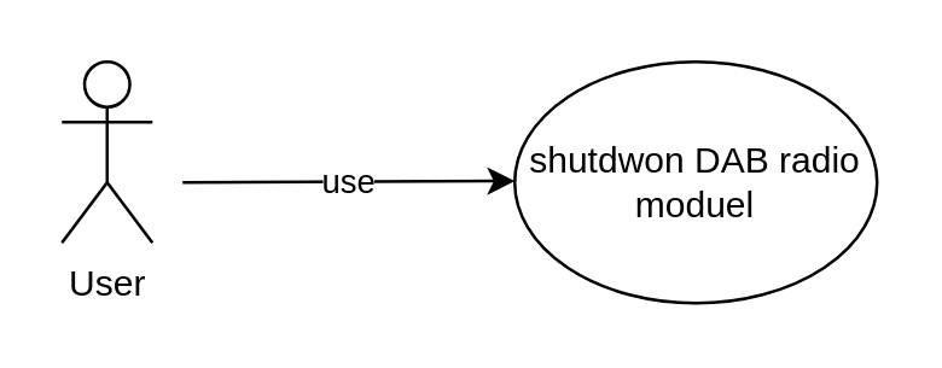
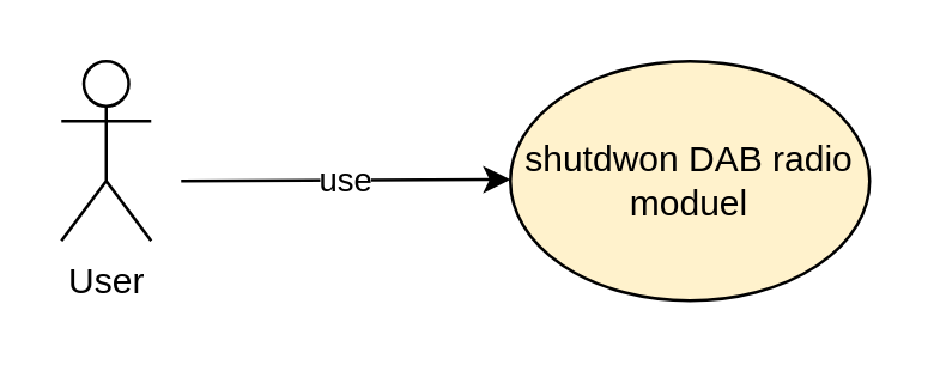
- <mxCell id="3" value="shutdwon DAB radio moduel" style="ellipse;whiteSpace=wrap;html=1;" parent="1" vertex="1"><mxGeometry x="170" y="20" width="120" height="80" as="geometry" /></mxCell>
+ <mxCell id="3" value="shutdwon DAB radio moduel" style="ellipse;whiteSpace=wrap;html=1;fillColor=#fff2cc;" parent="1" vertex="1"><mxGeometry x="170" y="20" width="120" height="80" as="geometry" /></mxCell>
